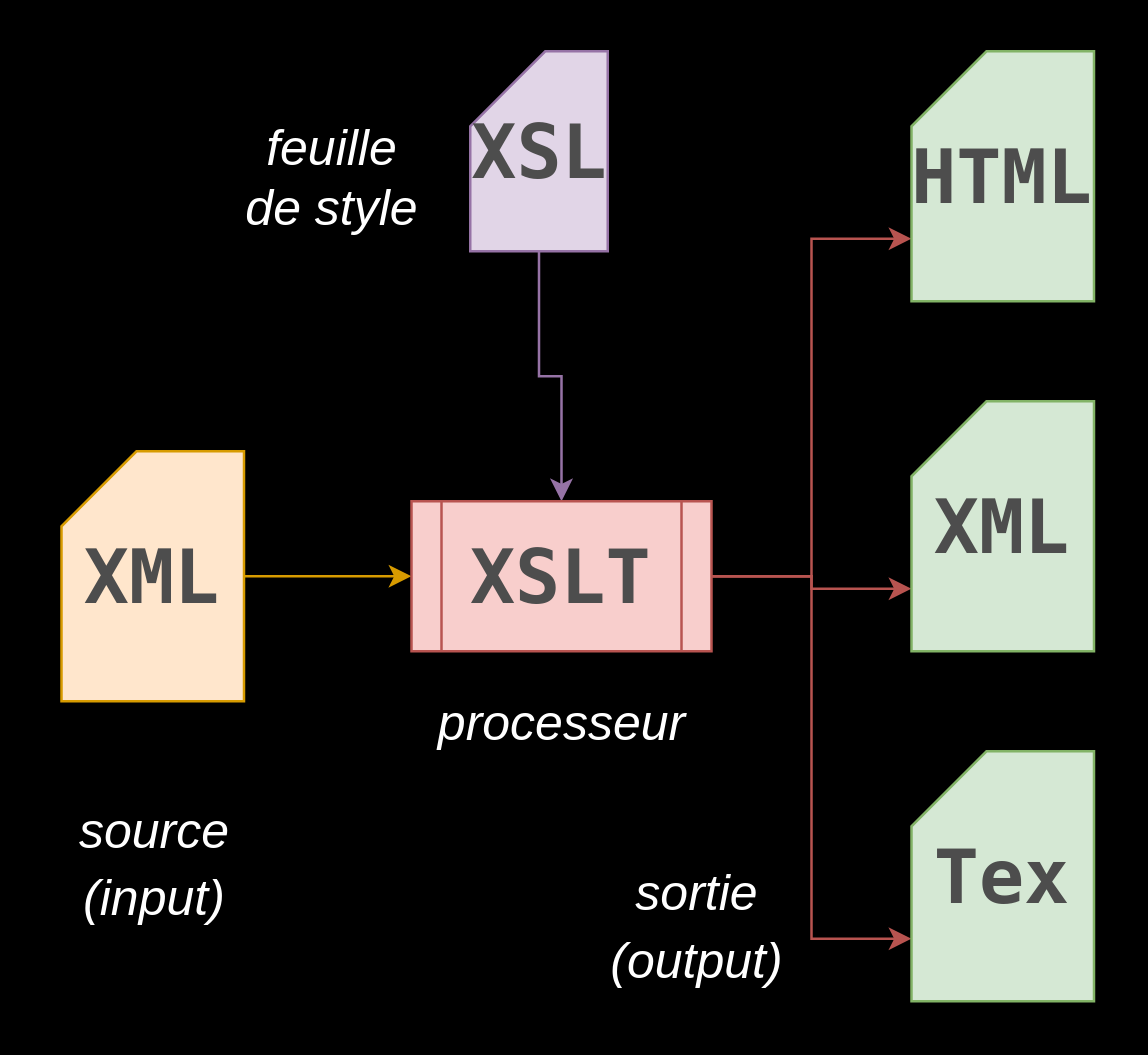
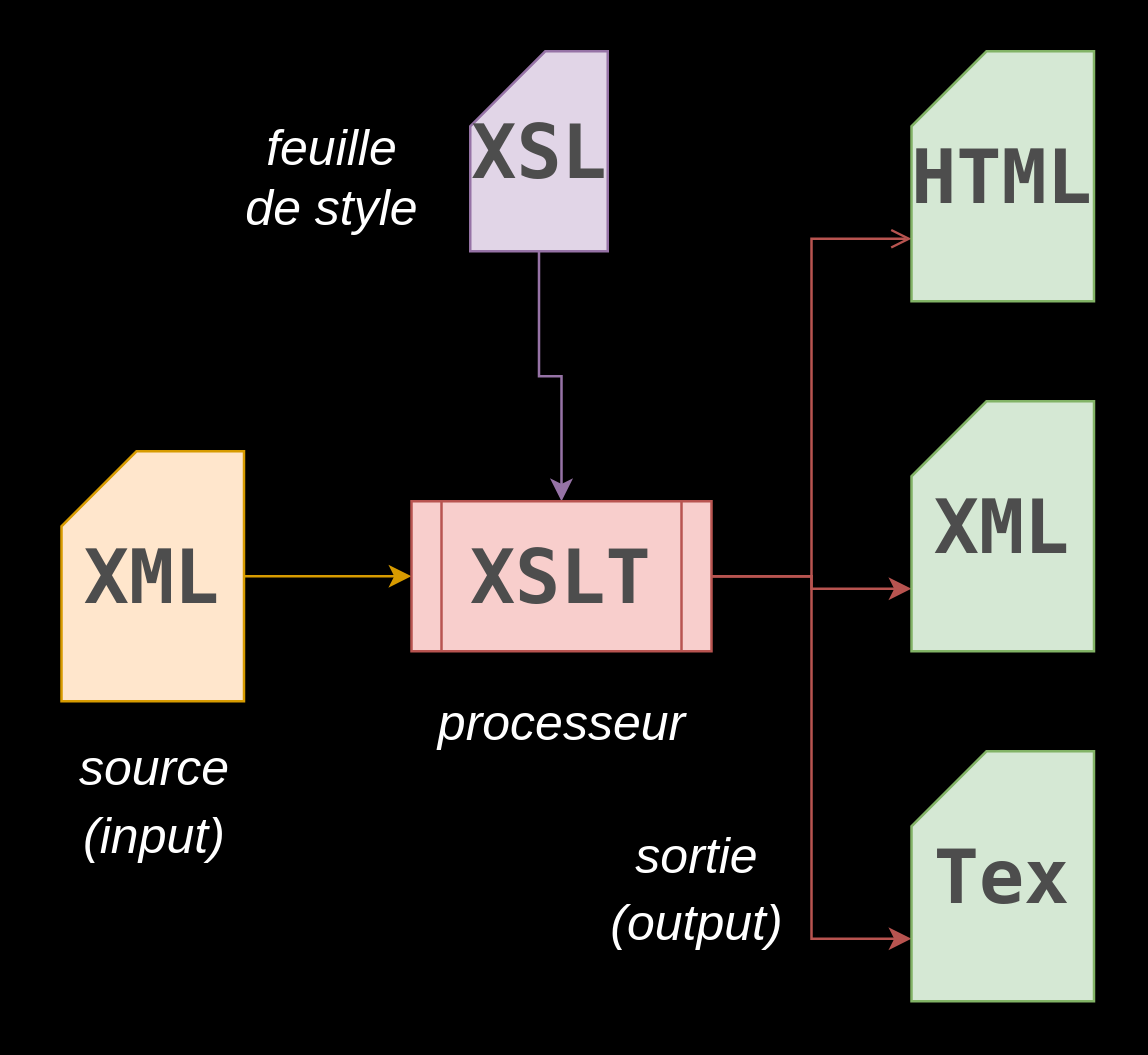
- <mxCell id="6" style="edgeStyle=orthogonalEdgeStyle;rounded=0;orthogonalLoop=1;jettySize=auto;html=1;exitX=1;exitY=0.5;exitDx=0;exitDy=0;entryX=0;entryY=0;entryDx=0;entryDy=75;entryPerimeter=0;strokeColor=#b85450;fontSize=30;fontColor=#4D4D4D;fillColor=#f8cecc;" edge="1" parent="1" source="9" target="10"><mxGeometry relative="1" as="geometry" /></mxCell>
+ <mxCell id="6" style="edgeStyle=orthogonalEdgeStyle;rounded=0;orthogonalLoop=1;jettySize=auto;html=1;exitX=1;exitY=0.5;exitDx=0;exitDy=0;entryX=0;entryY=0;entryDx=0;entryDy=75;entryPerimeter=0;strokeColor=#b85450;fontSize=30;fontColor=#4D4D4D;fillColor=#f8cecc;endArrow=open;" edge="1" parent="1" source="9" target="10"><mxGeometry relative="1" as="geometry" /></mxCell>
- <mxCell id="14" value="&lt;i&gt;&lt;font style=&quot;font-size: 20px;&quot; color=&quot;#FFFFFF&quot;&gt;source&lt;/font&gt;&lt;/i&gt;&lt;div style=&quot;font-size: 20px;&quot;&gt;&lt;i&gt;&lt;font style=&quot;font-size: 20px;&quot; color=&quot;#FFFFFF&quot;&gt;(input)&lt;/font&gt;&lt;/i&gt;&lt;/div&gt;" style="text;html=1;align=center;verticalAlign=middle;resizable=0;points=[];autosize=1;strokeColor=none;fillColor=none;fontSize=30;fontColor=#4D4D4D;" vertex="1" parent="1"><mxGeometry x="20.5" y="305" width="80" height="70" as="geometry" /></mxCell>
+ <mxCell id="14" value="&lt;i&gt;&lt;font style=&quot;font-size: 20px;&quot; color=&quot;#FFFFFF&quot;&gt;source&lt;/font&gt;&lt;/i&gt;&lt;div style=&quot;font-size: 20px;&quot;&gt;&lt;i&gt;&lt;font style=&quot;font-size: 20px;&quot; color=&quot;#FFFFFF&quot;&gt;(input)&lt;/font&gt;&lt;/i&gt;&lt;/div&gt;" style="text;html=1;align=center;verticalAlign=middle;resizable=0;points=[];autosize=1;strokeColor=none;fillColor=none;fontSize=30;fontColor=#4D4D4D;" vertex="1" parent="1"><mxGeometry x="20.5" y="280" width="80" height="70" as="geometry" /></mxCell>
- <mxCell id="16" value="&lt;i&gt;&lt;font style=&quot;font-size: 20px;&quot; color=&quot;#FFFFFF&quot;&gt;sortie&lt;/font&gt;&lt;/i&gt;&lt;div style=&quot;font-size: 20px;&quot;&gt;&lt;i&gt;&lt;font style=&quot;font-size: 20px;&quot; color=&quot;#FFFFFF&quot;&gt;(output)&lt;/font&gt;&lt;/i&gt;&lt;/div&gt;" style="text;html=1;align=center;verticalAlign=middle;resizable=0;points=[];autosize=1;strokeColor=none;fillColor=none;fontSize=30;fontColor=#4D4D4D;" vertex="1" parent="1"><mxGeometry x="233" y="330" width="90" height="70" as="geometry" /></mxCell>
+ <mxCell id="16" value="&lt;i&gt;&lt;font style=&quot;font-size: 20px;&quot; color=&quot;#FFFFFF&quot;&gt;sortie&lt;/font&gt;&lt;/i&gt;&lt;div style=&quot;font-size: 20px;&quot;&gt;&lt;i&gt;&lt;font style=&quot;font-size: 20px;&quot; color=&quot;#FFFFFF&quot;&gt;(output)&lt;/font&gt;&lt;/i&gt;&lt;/div&gt;" style="text;html=1;align=center;verticalAlign=middle;resizable=0;points=[];autosize=1;strokeColor=none;fillColor=none;fontSize=30;fontColor=#4D4D4D;" vertex="1" parent="1"><mxGeometry x="233" y="315" width="90" height="70" as="geometry" /></mxCell>
